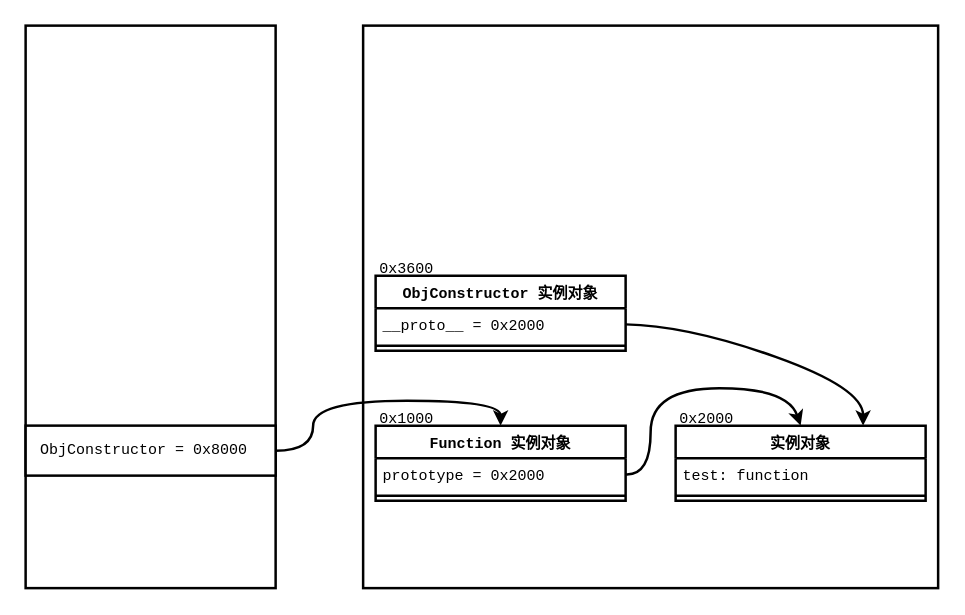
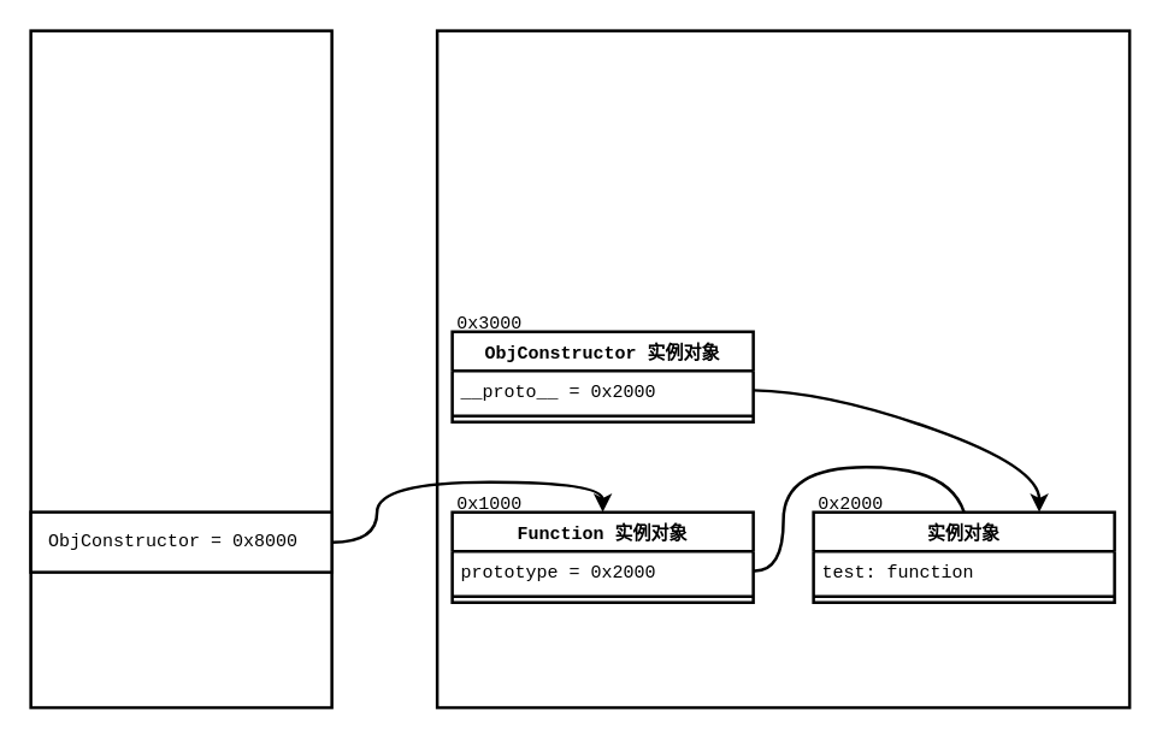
- <mxCell id="19" value="0x3600" style="text;html=1;strokeColor=none;fillColor=none;align=center;verticalAlign=middle;whiteSpace=wrap;rounded=0;fontFamily=Courier New;strokeWidth=2;" vertex="1" parent="1"><mxGeometry x="300" y="210" width="50" height="10" as="geometry" /></mxCell>
+ <mxCell id="19" value="0x3000" style="text;html=1;strokeColor=none;fillColor=none;align=center;verticalAlign=middle;whiteSpace=wrap;rounded=0;fontFamily=Courier New;strokeWidth=2;" vertex="1" parent="1"><mxGeometry x="300" y="210" width="50" height="10" as="geometry" /></mxCell>
- <mxCell id="12" value="" style="curved=1;endArrow=classic;html=1;rounded=0;fontFamily=Courier New;exitX=1;exitY=0.5;exitDx=0;exitDy=0;entryX=0.5;entryY=0;entryDx=0;entryDy=0;strokeWidth=2;" edge="1" parent="1" source="6" target="8"><mxGeometry width="50" height="50" relative="1" as="geometry"><mxPoint x="400" y="280" as="sourcePoint" /><mxPoint x="450" y="230" as="targetPoint" /><Array as="points"><mxPoint x="520" y="380" /><mxPoint x="520" y="310" /><mxPoint x="630" y="310" /></Array></mxGeometry></mxCell>
+ <mxCell id="12" value="" style="curved=1;endArrow=none;html=1;rounded=0;fontFamily=Courier New;exitX=1;exitY=0.5;exitDx=0;exitDy=0;entryX=0.5;entryY=0;entryDx=0;entryDy=0;strokeWidth=2;" edge="1" parent="1" source="6" target="8"><mxGeometry width="50" height="50" relative="1" as="geometry"><mxPoint x="400" y="280" as="sourcePoint" /><mxPoint x="450" y="230" as="targetPoint" /><Array as="points"><mxPoint x="520" y="380" /><mxPoint x="520" y="310" /><mxPoint x="630" y="310" /></Array></mxGeometry></mxCell>
